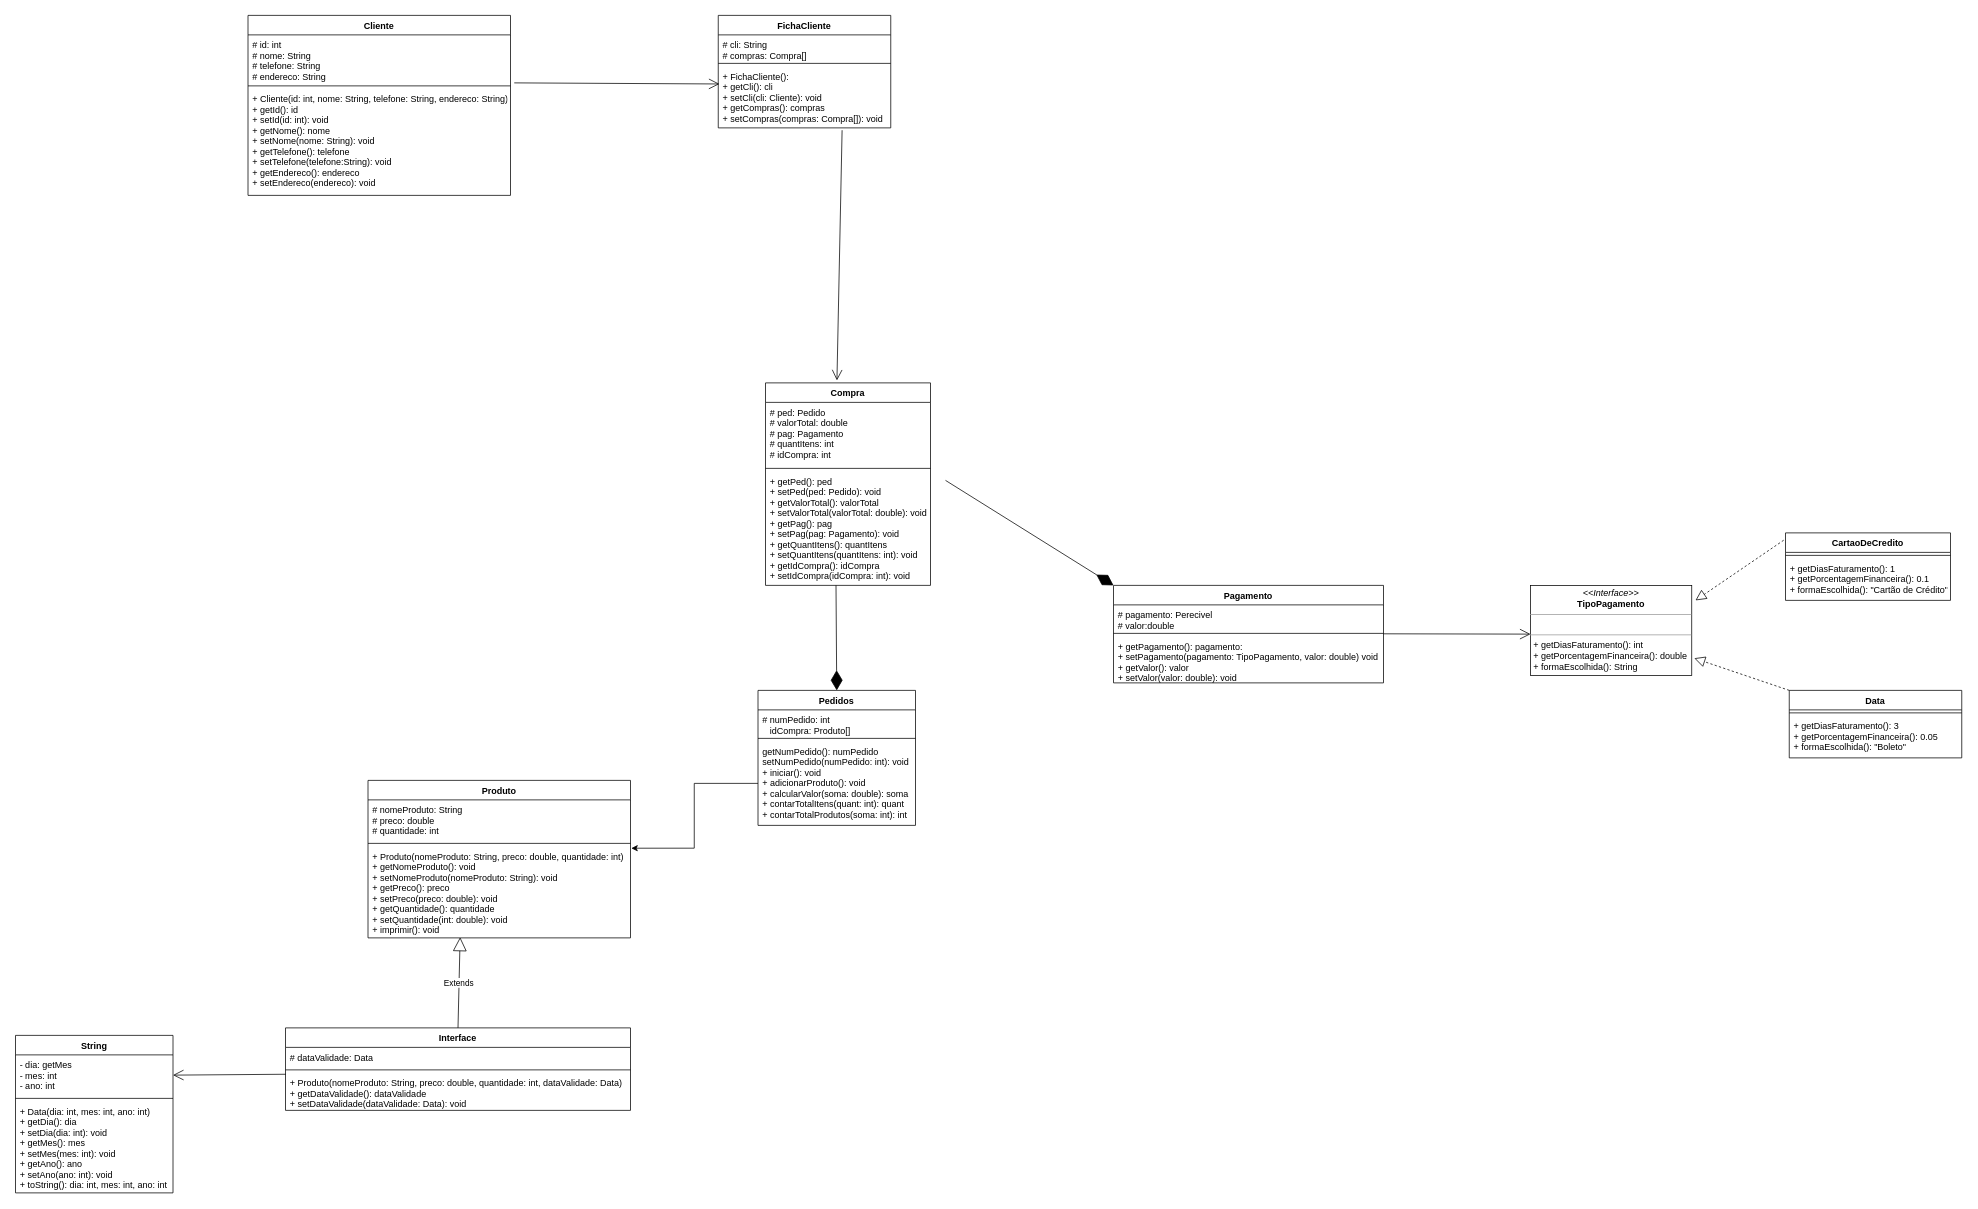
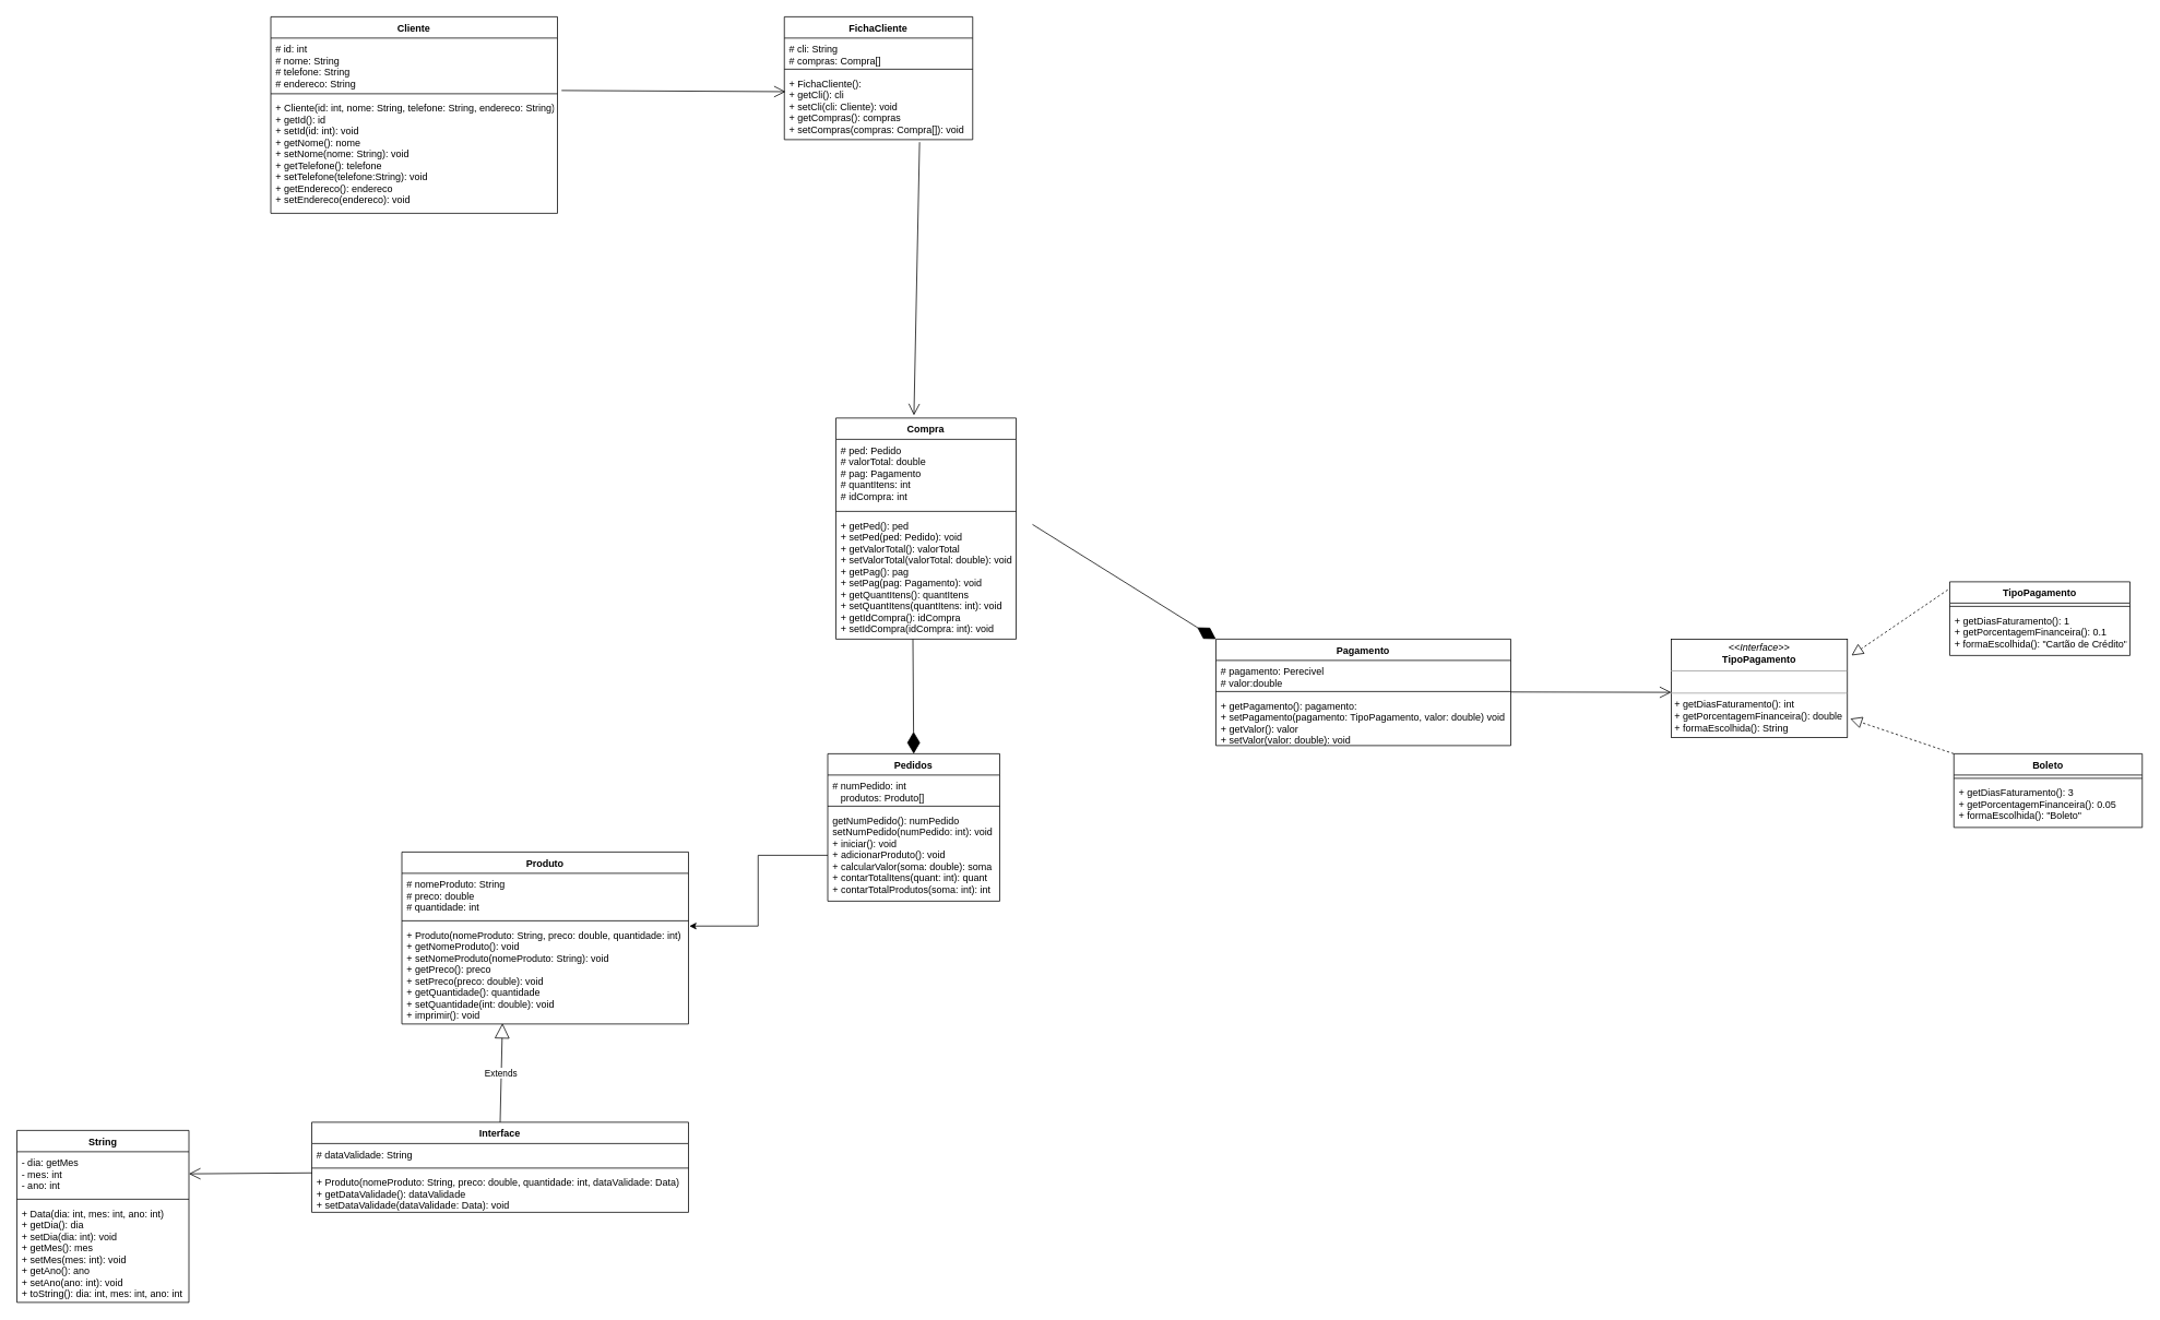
- <mxCell id="19" value="CartaoDeCredito" style="swimlane;fontStyle=1;align=center;verticalAlign=top;childLayout=stackLayout;horizontal=1;startSize=26;horizontalStack=0;resizeParent=1;resizeParentMax=0;resizeLast=0;collapsible=1;marginBottom=0;" parent="1" vertex="1"><mxGeometry x="2380" y="710" width="220" height="90" as="geometry" /></mxCell>
+ <mxCell id="19" value="TipoPagamento" style="swimlane;fontStyle=1;align=center;verticalAlign=top;childLayout=stackLayout;horizontal=1;startSize=26;horizontalStack=0;resizeParent=1;resizeParentMax=0;resizeLast=0;collapsible=1;marginBottom=0;" parent="1" vertex="1"><mxGeometry x="2380" y="710" width="220" height="90" as="geometry" /></mxCell>
- <mxCell id="22" value="Data" style="swimlane;fontStyle=1;align=center;verticalAlign=top;childLayout=stackLayout;horizontal=1;startSize=26;horizontalStack=0;resizeParent=1;resizeParentMax=0;resizeLast=0;collapsible=1;marginBottom=0;" parent="1" vertex="1"><mxGeometry x="2385" y="920" width="230" height="90" as="geometry" /></mxCell>
+ <mxCell id="22" value="Boleto" style="swimlane;fontStyle=1;align=center;verticalAlign=top;childLayout=stackLayout;horizontal=1;startSize=26;horizontalStack=0;resizeParent=1;resizeParentMax=0;resizeLast=0;collapsible=1;marginBottom=0;" parent="1" vertex="1"><mxGeometry x="2385" y="920" width="230" height="90" as="geometry" /></mxCell>
- <mxCell id="15" value="# numPedido: int&#10;   idCompra: Produto[]" style="text;strokeColor=none;fillColor=none;align=left;verticalAlign=top;spacingLeft=4;spacingRight=4;overflow=hidden;rotatable=0;points=[[0,0.5],[1,0.5]];portConstraint=eastwest;" parent="14" vertex="1"><mxGeometry y="26" width="210" height="34" as="geometry" /></mxCell>
+ <mxCell id="15" value="# numPedido: int&#10;   produtos: Produto[]" style="text;strokeColor=none;fillColor=none;align=left;verticalAlign=top;spacingLeft=4;spacingRight=4;overflow=hidden;rotatable=0;points=[[0,0.5],[1,0.5]];portConstraint=eastwest;" parent="14" vertex="1"><mxGeometry y="26" width="210" height="34" as="geometry" /></mxCell>
- <mxCell id="7" value="# dataValidade: Data" style="text;strokeColor=none;fillColor=none;align=left;verticalAlign=top;spacingLeft=4;spacingRight=4;overflow=hidden;rotatable=0;points=[[0,0.5],[1,0.5]];portConstraint=eastwest;" parent="6" vertex="1"><mxGeometry y="26" width="460" height="26" as="geometry" /></mxCell>
+ <mxCell id="7" value="# dataValidade: String" style="text;strokeColor=none;fillColor=none;align=left;verticalAlign=top;spacingLeft=4;spacingRight=4;overflow=hidden;rotatable=0;points=[[0,0.5],[1,0.5]];portConstraint=eastwest;" parent="6" vertex="1"><mxGeometry y="26" width="460" height="26" as="geometry" /></mxCell>
